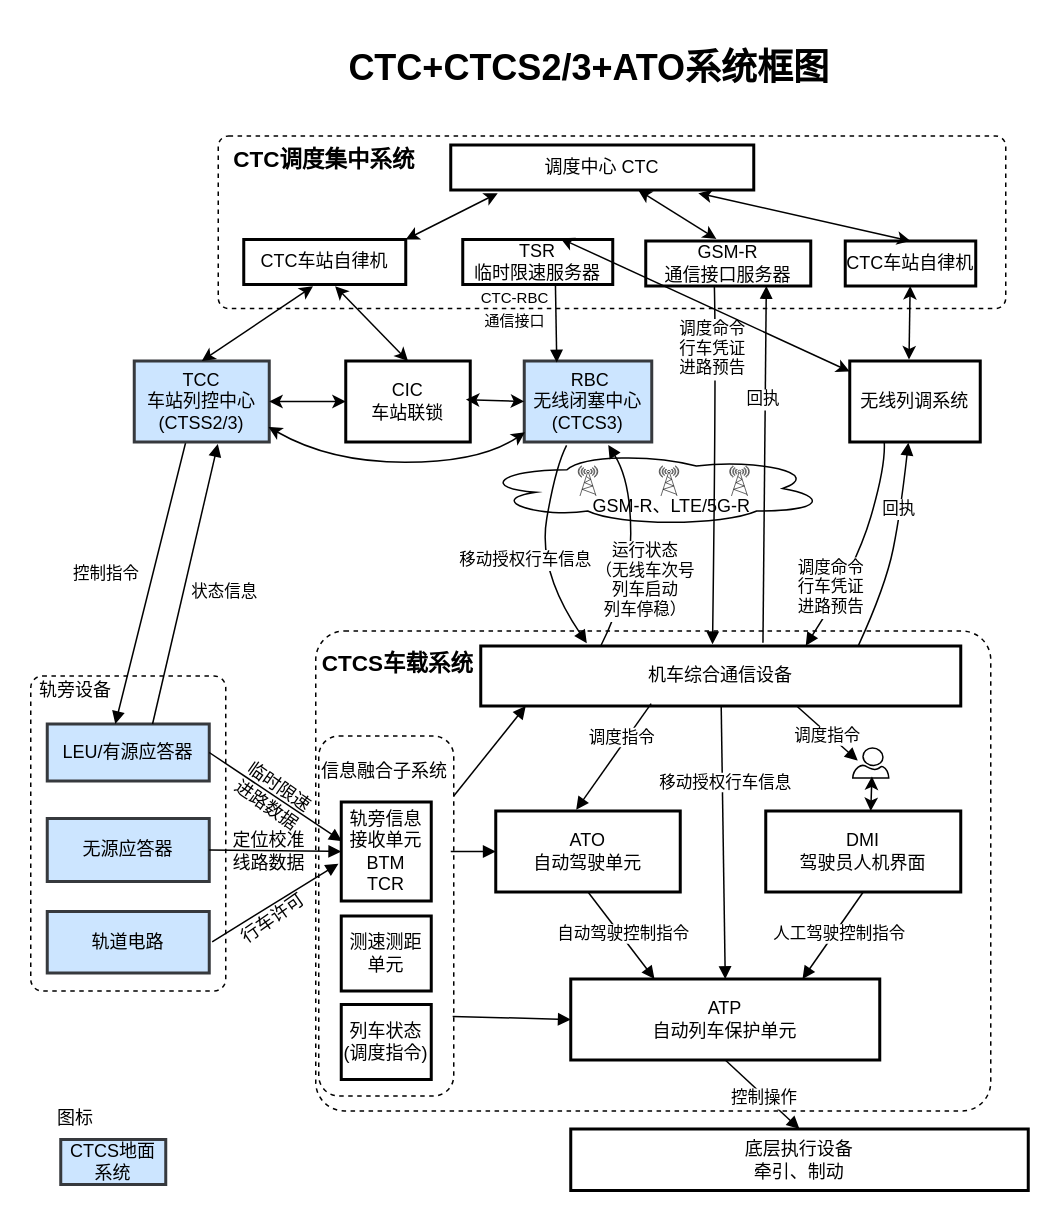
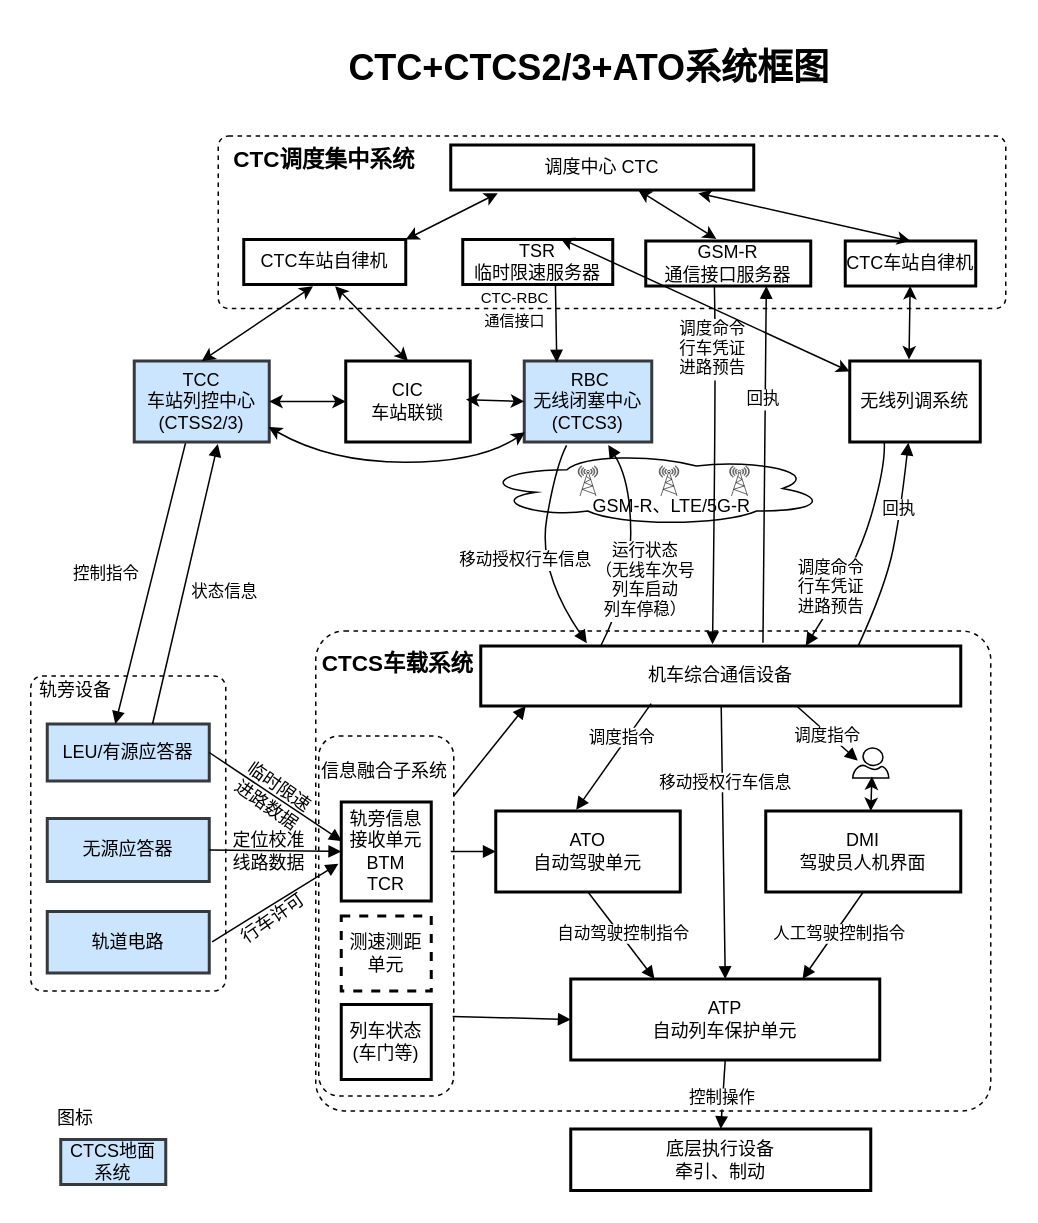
- <mxCell id="26" value="测速测距单元" style="whiteSpace=wrap;strokeWidth=2;" parent="1" vertex="1"><mxGeometry x="227" y="610" width="60" height="50" as="geometry" /></mxCell>
+ <mxCell id="26" value="测速测距单元" style="whiteSpace=wrap;strokeWidth=2;dashed=1;" parent="1" vertex="1"><mxGeometry x="227" y="610" width="60" height="50" as="geometry" /></mxCell>
- <mxCell id="28" value="列车状态&#10;(调度指令)" style="whiteSpace=wrap;strokeWidth=2;" parent="1" vertex="1"><mxGeometry x="227" y="669" width="60" height="50" as="geometry" /></mxCell>
+ <mxCell id="28" value="列车状态&#10;(车门等)" style="whiteSpace=wrap;strokeWidth=2;" parent="1" vertex="1"><mxGeometry x="227" y="669" width="60" height="50" as="geometry" /></mxCell>
- <mxCell id="12" value="底层执行设备&#10;牵引、制动" style="whiteSpace=wrap;strokeWidth=2;" parent="1" vertex="1"><mxGeometry x="380" y="752" width="305" height="41" as="geometry" /></mxCell>
+ <mxCell id="12" value="底层执行设备&#10;牵引、制动" style="whiteSpace=wrap;strokeWidth=2;" parent="1" vertex="1"><mxGeometry x="380" y="752" width="200" height="41" as="geometry" /></mxCell>
